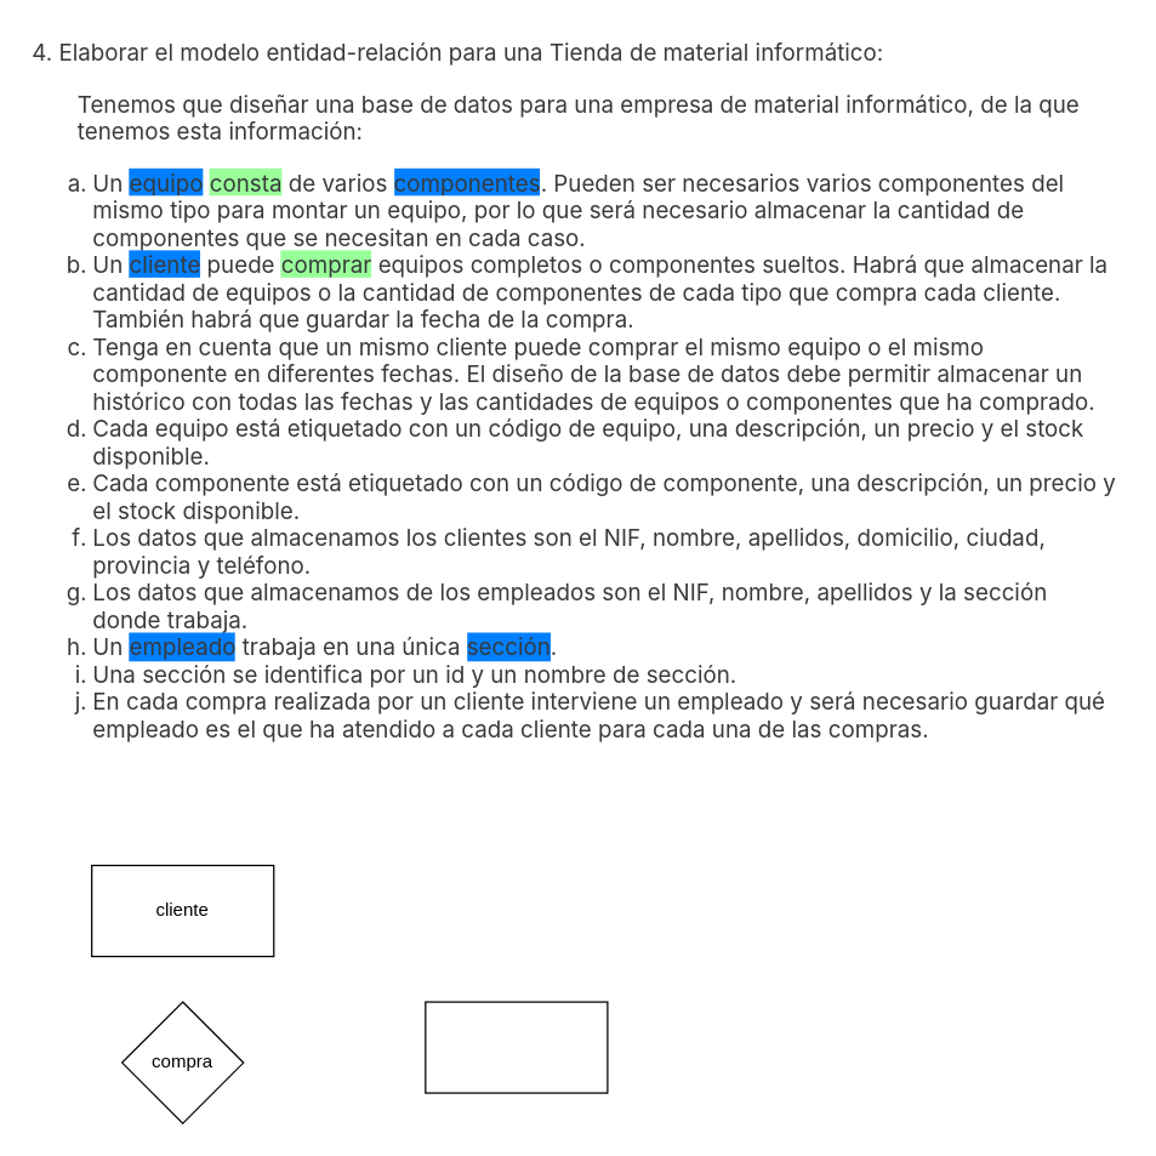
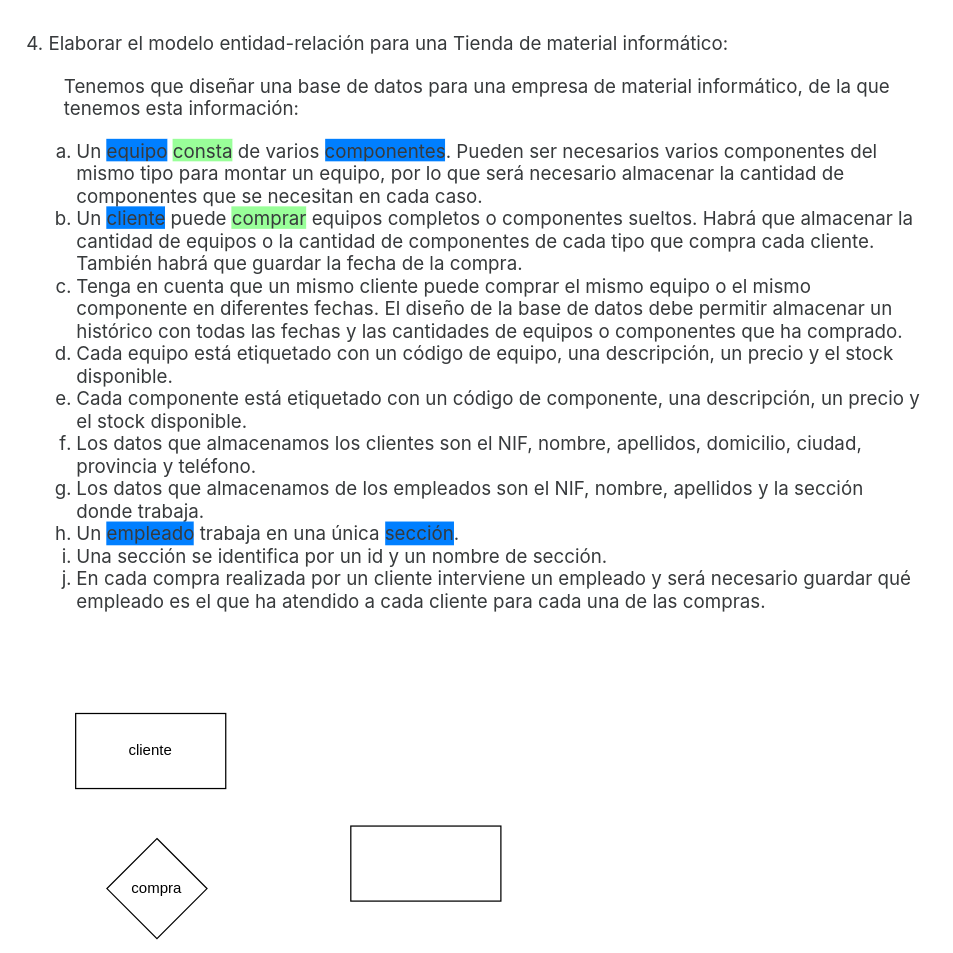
- <mxCell id="4" value="compra" style="rhombus;whiteSpace=wrap;html=1;labelBackgroundColor=none;strokeColor=default;fillColor=none;" vertex="1" parent="1"><mxGeometry x="80" y="660" width="80" height="80" as="geometry" /></mxCell>
+ <mxCell id="4" value="compra" style="rhombus;whiteSpace=wrap;html=1;labelBackgroundColor=none;strokeColor=default;fillColor=none;" vertex="1" parent="1"><mxGeometry x="85" y="670" width="80" height="80" as="geometry" /></mxCell>
